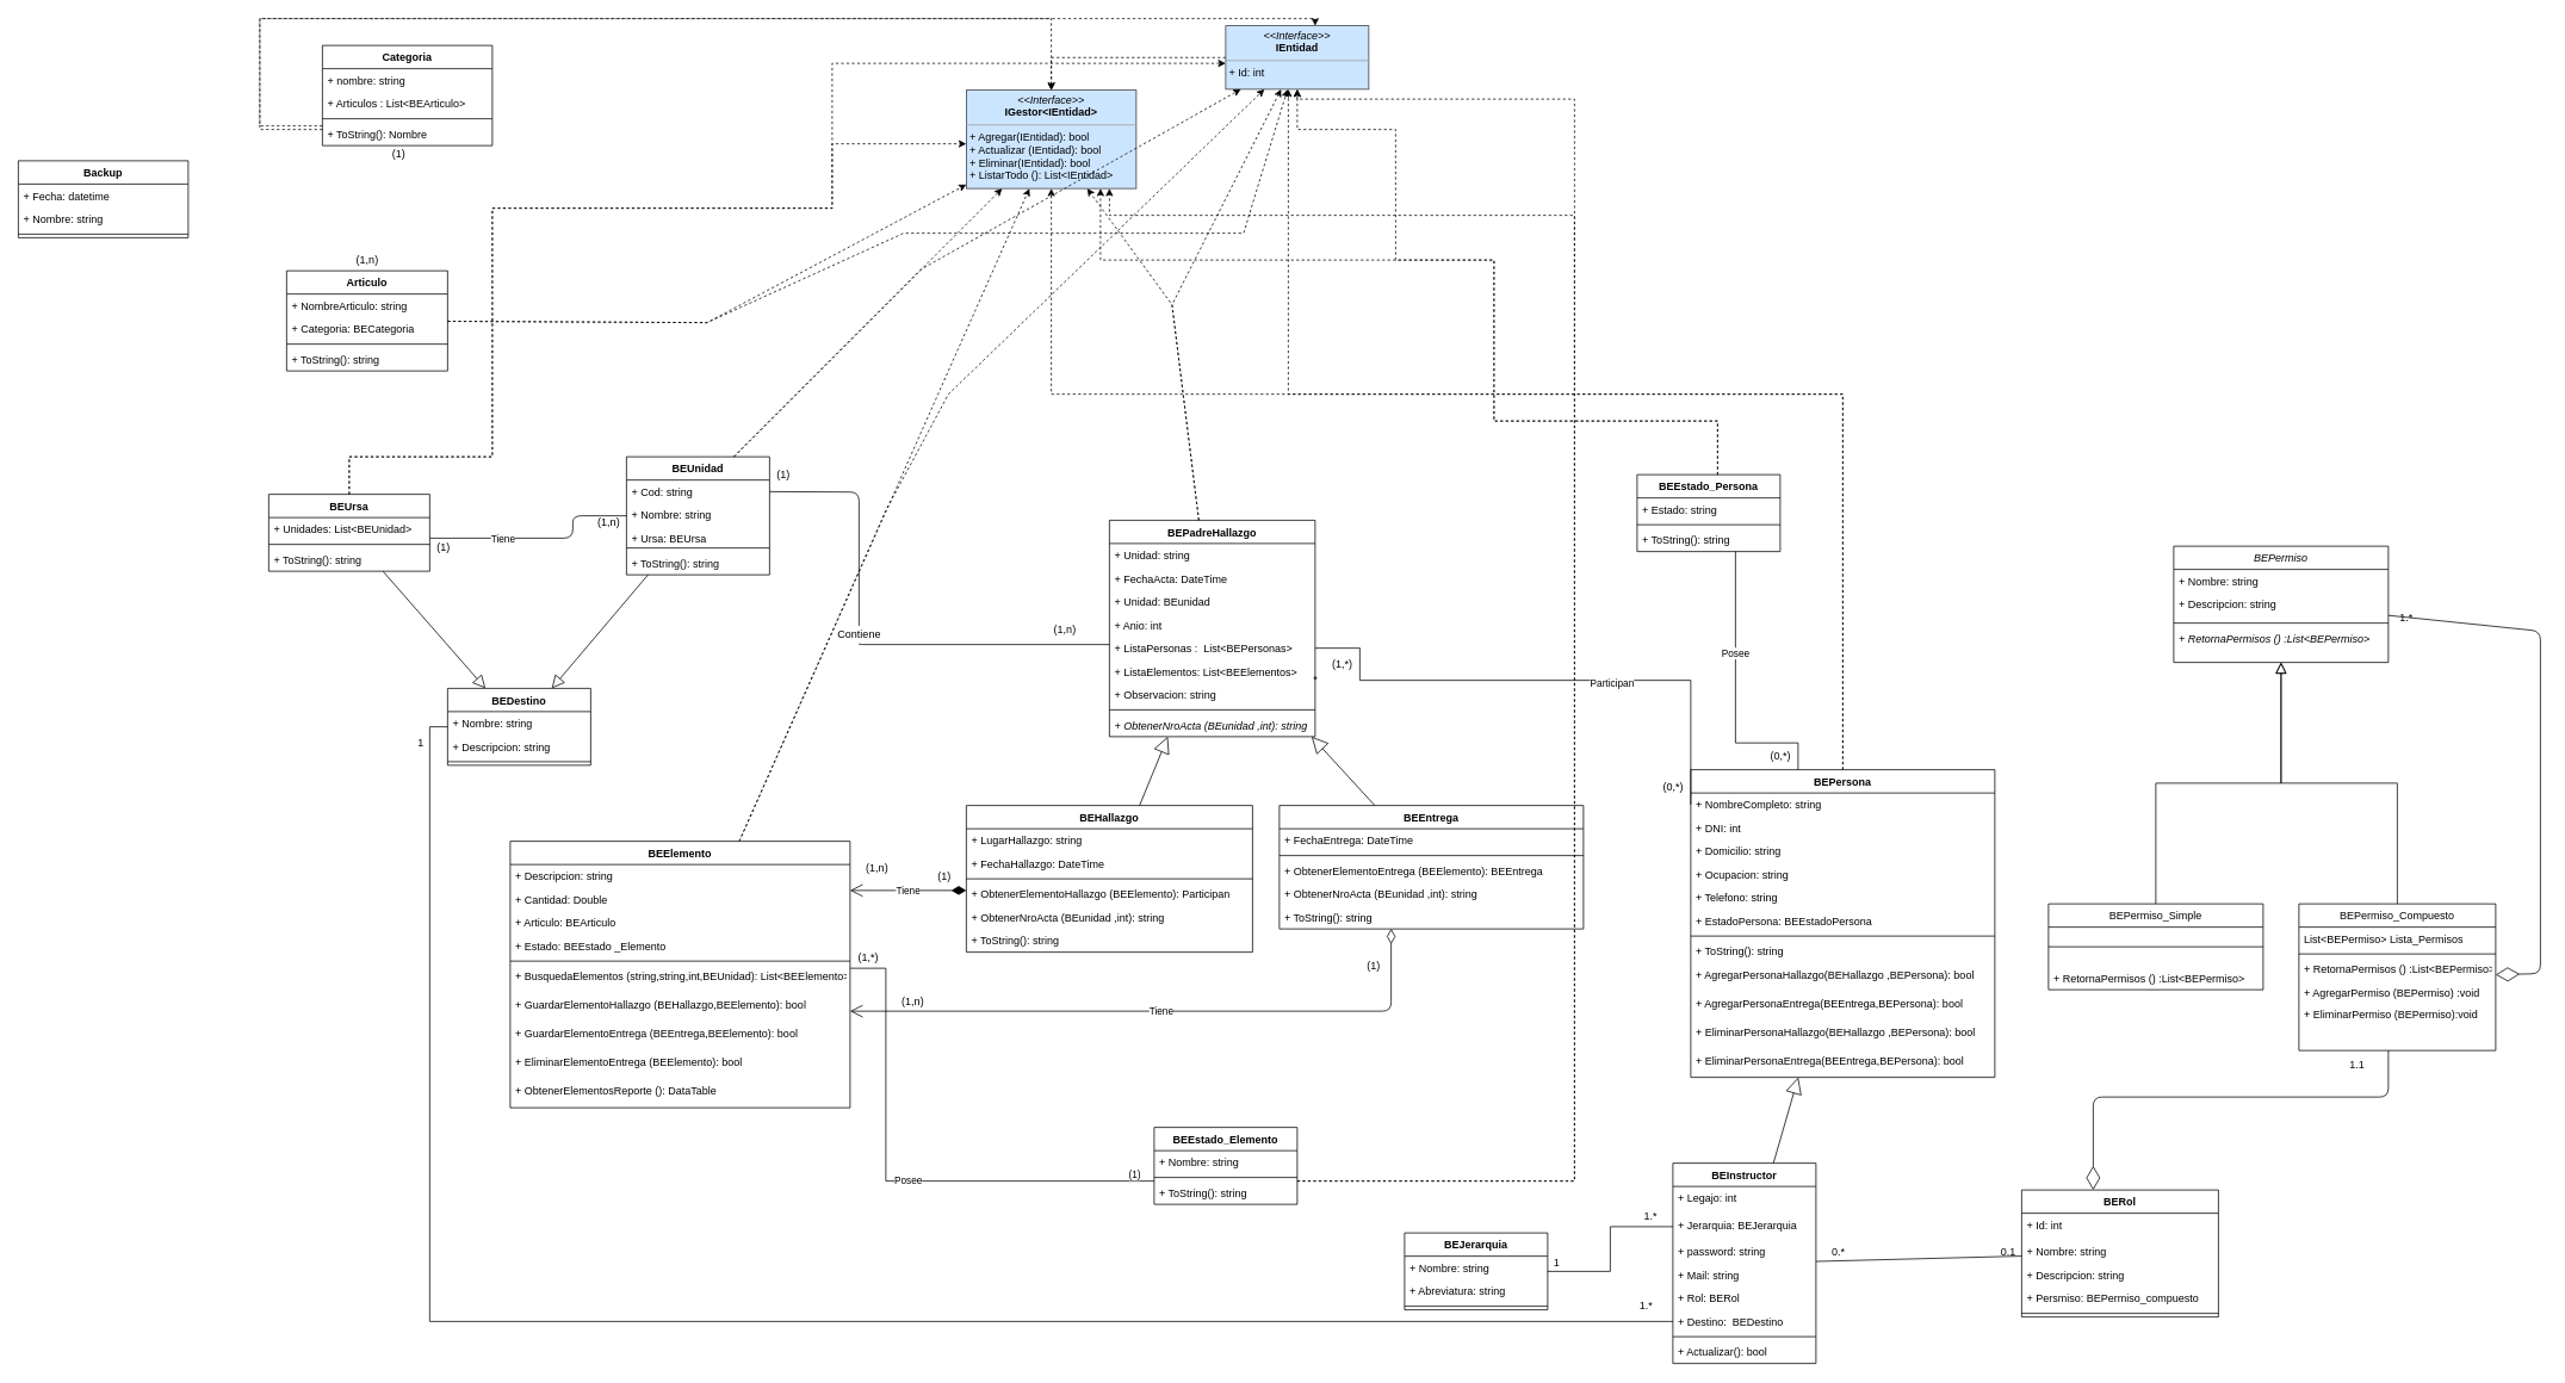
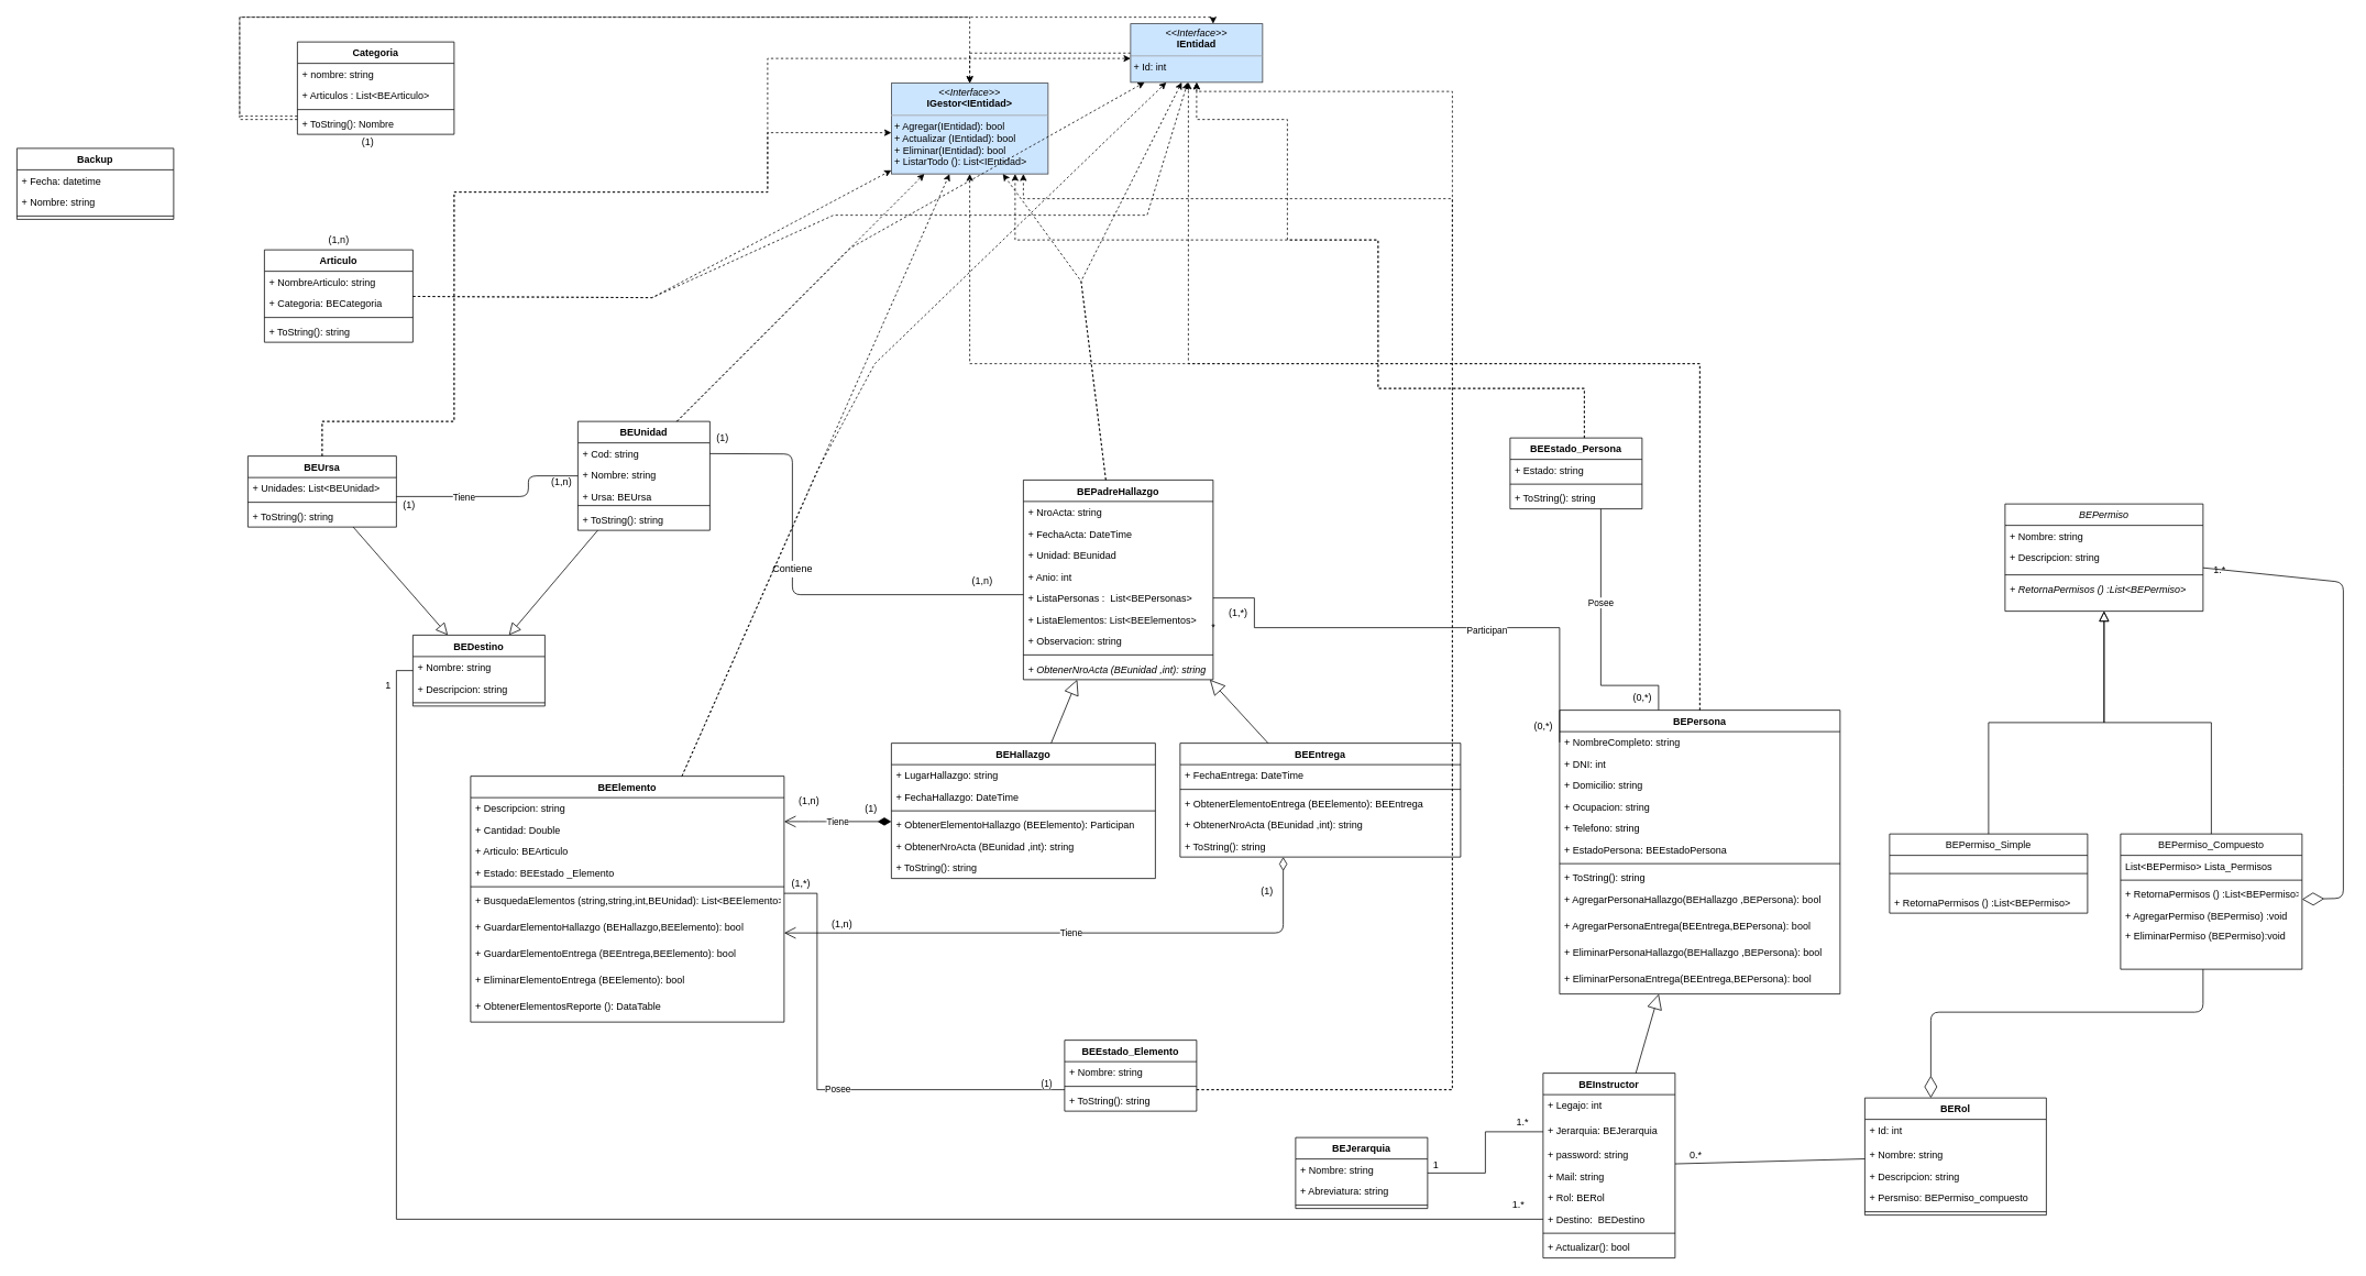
- <mxCell id="23" value="+ Unidad: string" style="text;strokeColor=none;fillColor=none;align=left;verticalAlign=top;spacingLeft=4;spacingRight=4;overflow=hidden;rotatable=0;points=[[0,0.5],[1,0.5]];portConstraint=eastwest;" parent="22" vertex="1"><mxGeometry y="26" width="230" height="26" as="geometry" /></mxCell>
+ <mxCell id="23" value="+ NroActa: string" style="text;strokeColor=none;fillColor=none;align=left;verticalAlign=top;spacingLeft=4;spacingRight=4;overflow=hidden;rotatable=0;points=[[0,0.5],[1,0.5]];portConstraint=eastwest;" parent="22" vertex="1"><mxGeometry y="26" width="230" height="26" as="geometry" /></mxCell>
- <mxCell id="103" value="Contiene" style="text;html=1;align=center;verticalAlign=middle;resizable=0;points=[];autosize=1;" parent="1" vertex="1"><mxGeometry x="930" y="699" width="60" height="20" as="geometry" /></mxCell>
+ <mxCell id="103" value="Contiene" style="text;html=1;align=center;verticalAlign=middle;resizable=0;points=[];autosize=1;" parent="1" vertex="1"><mxGeometry x="930" y="679" width="60" height="20" as="geometry" /></mxCell>
- <mxCell id="169" value="1.1" style="text;html=1;align=center;verticalAlign=middle;resizable=0;points=[];autosize=1;" parent="1" vertex="1"><mxGeometry x="2620" y="1180" width="30" height="20" as="geometry" /></mxCell>
- <mxCell id="142" value="0.1" style="text;html=1;align=center;verticalAlign=middle;resizable=0;points=[];autosize=1;" parent="1" vertex="1"><mxGeometry x="2230" y="1390" width="30" height="20" as="geometry" /></mxCell>
